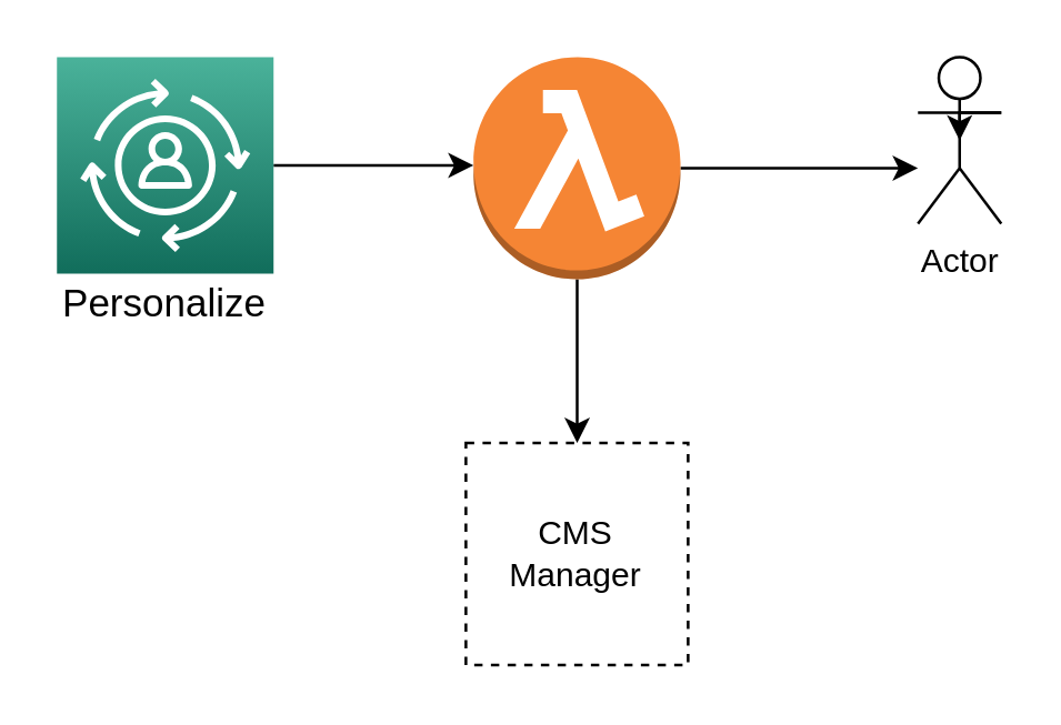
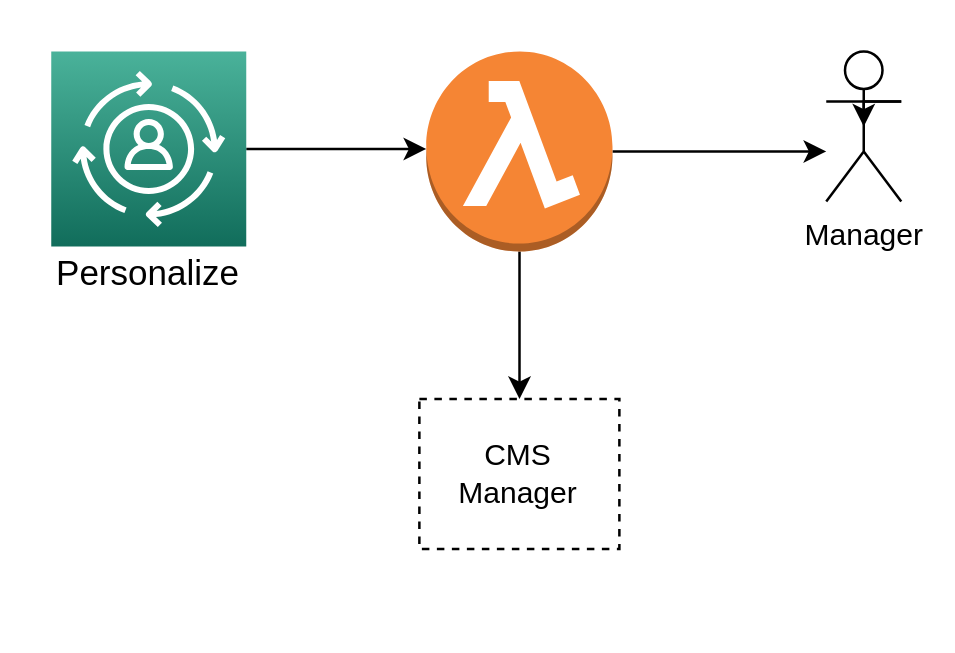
- <mxCell id="7" value="Actor" style="shape=umlActor;verticalLabelPosition=bottom;verticalAlign=top;html=1;outlineConnect=0;" parent="1" vertex="1"><mxGeometry x="330" y="20" width="30" height="60" as="geometry" /></mxCell>
+ <mxCell id="7" value="Manager" style="shape=umlActor;verticalLabelPosition=bottom;verticalAlign=top;html=1;outlineConnect=0;" parent="1" vertex="1"><mxGeometry x="330" y="20" width="30" height="60" as="geometry" /></mxCell>
- <mxCell id="10" value="CMS&lt;br&gt;Manager" style="whiteSpace=wrap;html=1;aspect=fixed;dashed=1;" vertex="1" parent="1"><mxGeometry x="167.25" y="159" width="80" height="80" as="geometry" /></mxCell>
+ <mxCell id="10" value="CMS&lt;br&gt;Manager" style="whiteSpace=wrap;html=1;aspect=fixed;dashed=1;" vertex="1" parent="1"><mxGeometry x="167.25" y="159" width="80" height="60" as="geometry" /></mxCell>
